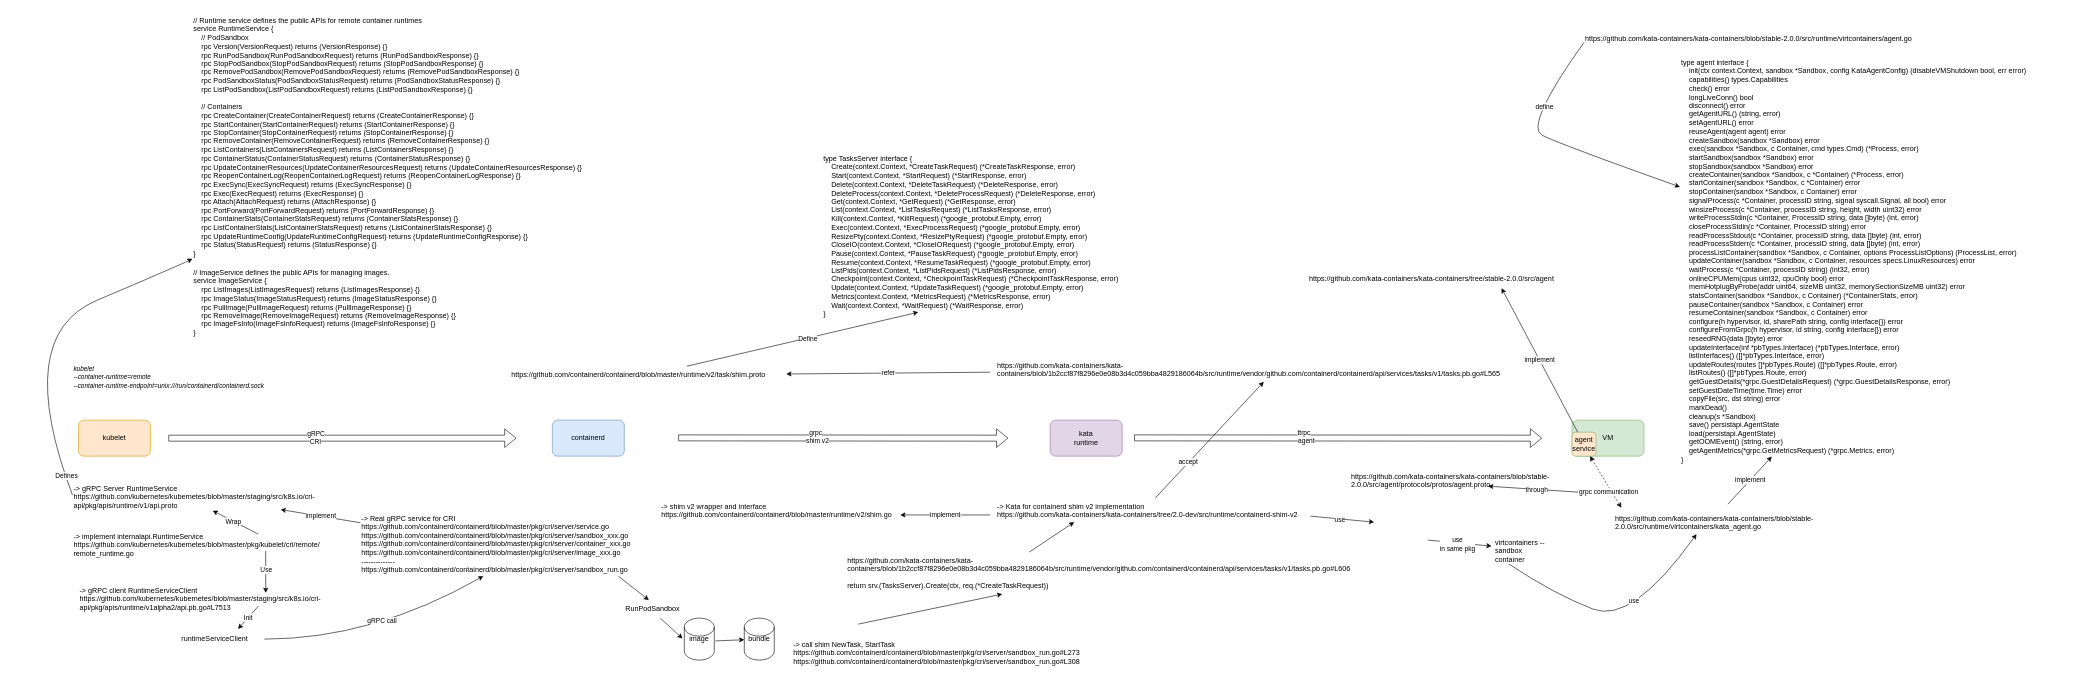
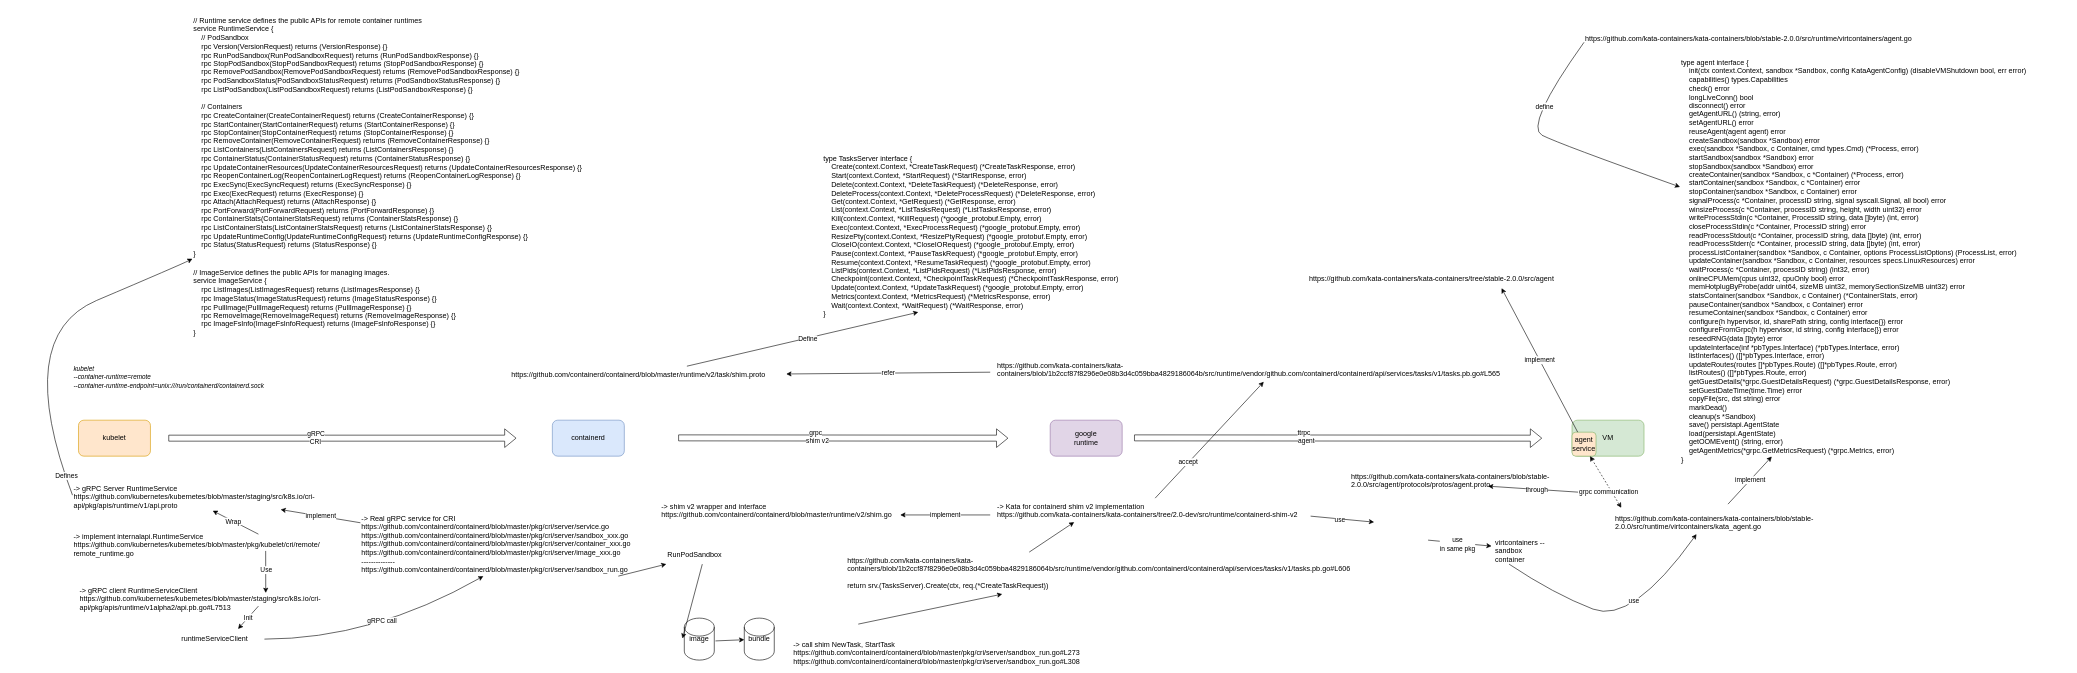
- <mxCell id="25" value="kata&lt;br&gt;runtime" style="rounded=1;whiteSpace=wrap;html=1;fillColor=#e1d5e7;strokeColor=#9673a6;" parent="1" vertex="1"><mxGeometry x="1750" y="700" width="120" height="60" as="geometry" /></mxCell>
+ <mxCell id="25" value="google&lt;br&gt;runtime" style="rounded=1;whiteSpace=wrap;html=1;fillColor=#e1d5e7;strokeColor=#9673a6;" parent="1" vertex="1"><mxGeometry x="1750" y="700" width="120" height="60" as="geometry" /></mxCell>
- <mxCell id="32" value="&lt;span class=&quot;pl-en&quot;&gt;&lt;span class=&quot;pl-token&quot;&gt;RunPodSandbox&lt;/span&gt;&lt;/span&gt;" style="text;whiteSpace=wrap;html=1;" parent="1" vertex="1"><mxGeometry x="1040" y="1000" width="120" height="30" as="geometry" /></mxCell>
+ <mxCell id="32" value="&lt;span class=&quot;pl-en&quot;&gt;&lt;span class=&quot;pl-token&quot;&gt;RunPodSandbox&lt;/span&gt;&lt;/span&gt;" style="text;whiteSpace=wrap;html=1;" parent="1" vertex="1"><mxGeometry x="1110" y="910" width="120" height="30" as="geometry" /></mxCell>
